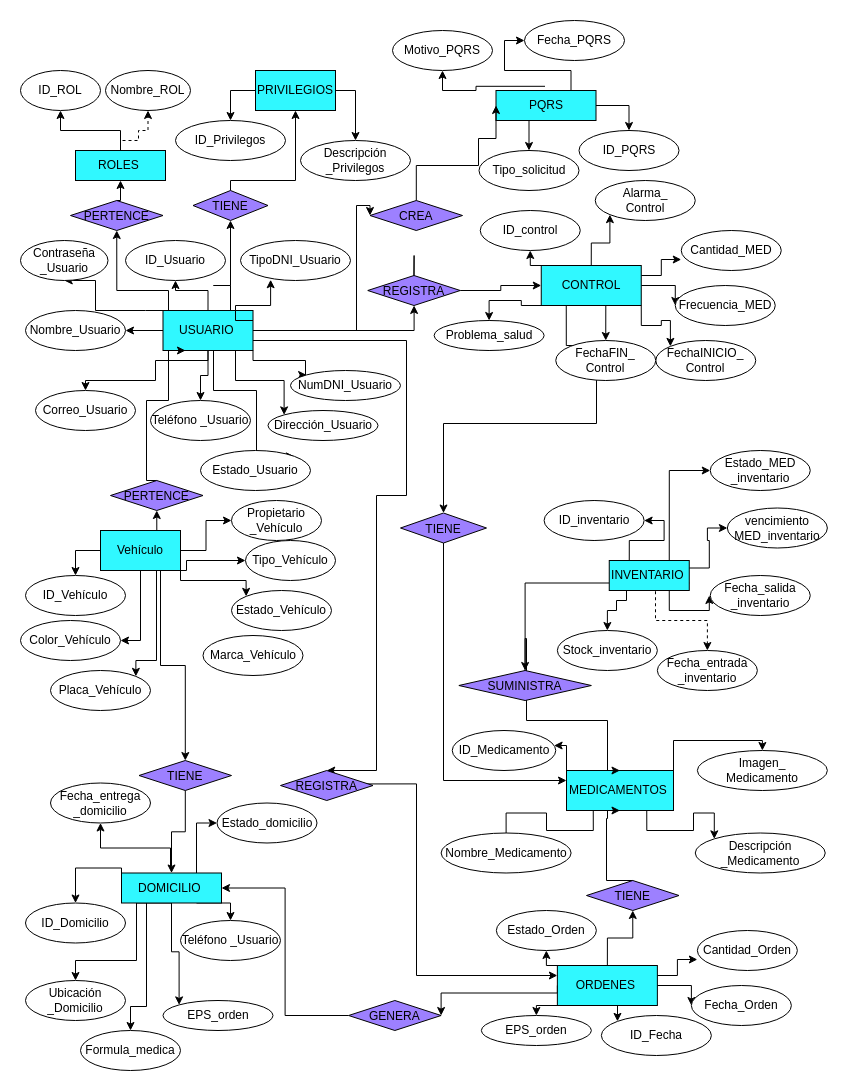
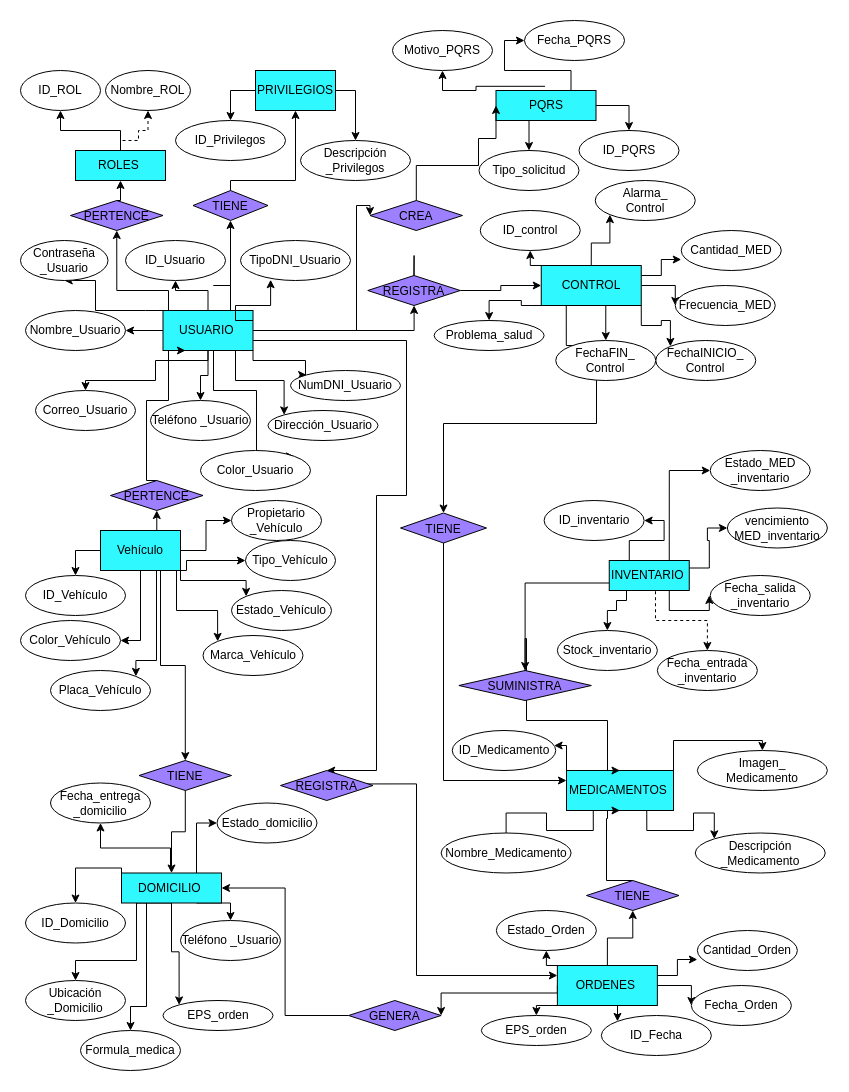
- <mxCell id="59" value="Estado_Usuario" style="ellipse;whiteSpace=wrap;html=1;" parent="1" vertex="1"><mxGeometry x="200" y="450" width="110" height="40" as="geometry" /></mxCell>
+ <mxCell id="59" value="Color_Usuario" style="ellipse;whiteSpace=wrap;html=1;" parent="1" vertex="1"><mxGeometry x="200" y="450" width="110" height="40" as="geometry" /></mxCell>
+ <mxCell id="83" style="edgeStyle=orthogonalEdgeStyle;rounded=0;orthogonalLoop=1;jettySize=auto;html=1;exitX=0.75;exitY=1;exitDx=0;exitDy=0;entryX=0;entryY=0;entryDx=0;entryDy=0;" edge="1" parent="1" source="85" target="111"><mxGeometry relative="1" as="geometry"><Array as="points"><mxPoint x="176" y="570" /><mxPoint x="176" y="610" /><mxPoint x="217" y="610" /></Array></mxGeometry></mxCell>
